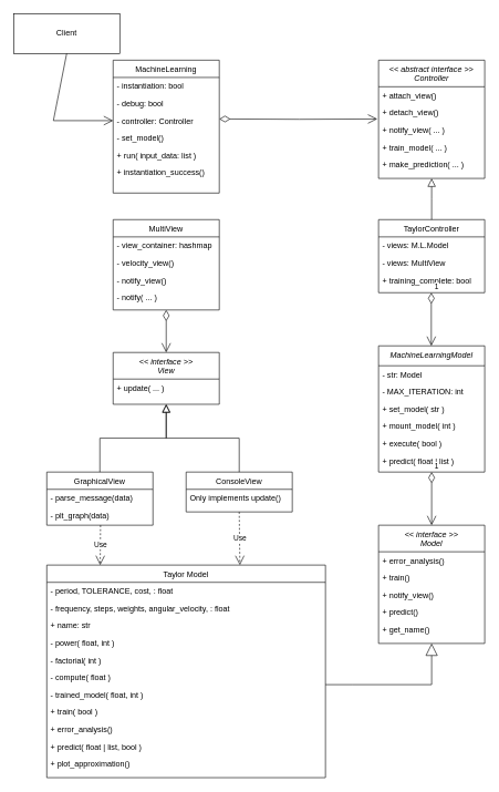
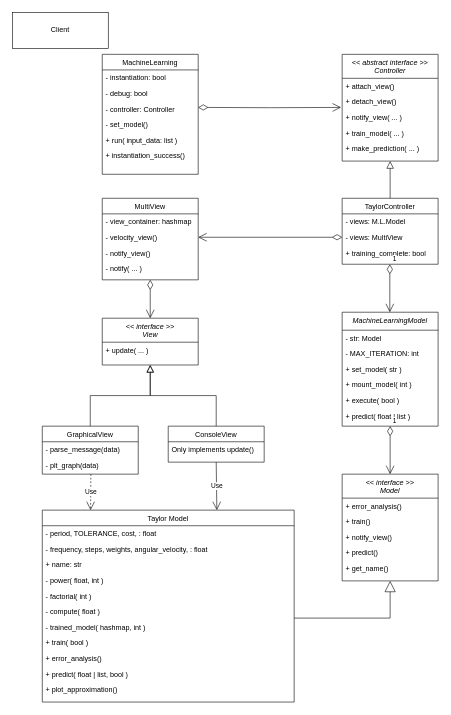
- <mxCell id="30" value="" style="endArrow=open;endFill=1;endSize=12;html=1;rounded=0;exitX=0.5;exitY=1;exitDx=0;exitDy=0;entryX=0;entryY=0.5;entryDx=0;entryDy=0;" parent="1" source="29" target="16" edge="1"><mxGeometry width="160" relative="1" as="geometry"><mxPoint x="50" y="120" as="sourcePoint" /><mxPoint x="130" y="121.5" as="targetPoint" /><Array as="points"><mxPoint x="80" y="181" /></Array></mxGeometry></mxCell>
+ <mxCell id="56" value="" style="endArrow=open;html=1;endSize=12;startArrow=diamondThin;startSize=14;startFill=0;edgeStyle=orthogonalEdgeStyle;align=left;verticalAlign=bottom;rounded=0;exitX=0;exitY=0.5;exitDx=0;exitDy=0;entryX=1;entryY=0.5;entryDx=0;entryDy=0;" parent="1" source="10" target="51" edge="1"><mxGeometry x="-1" y="3" relative="1" as="geometry"><mxPoint x="400" y="466" as="sourcePoint" /><mxPoint x="560" y="466" as="targetPoint" /></mxGeometry></mxCell>
- <mxCell id="67" value="Use" style="endArrow=open;endSize=12;dashed=1;html=1;rounded=0;exitX=0.5;exitY=1;exitDx=0;exitDy=0;entryX=0.693;entryY=0;entryDx=0;entryDy=0;entryPerimeter=0;" parent="1" source="26" target="37" edge="1"><mxGeometry width="160" relative="1" as="geometry"><mxPoint x="340" y="810" as="sourcePoint" /><mxPoint x="360" y="840" as="targetPoint" /></mxGeometry></mxCell>
+ <mxCell id="67" value="Use" style="endArrow=open;endSize=12;dashed=0;html=1;rounded=0;exitX=0.5;exitY=1;exitDx=0;exitDy=0;entryX=0.693;entryY=0;entryDx=0;entryDy=0;entryPerimeter=0;" parent="1" source="26" target="37" edge="1"><mxGeometry width="160" relative="1" as="geometry"><mxPoint x="340" y="810" as="sourcePoint" /><mxPoint x="360" y="840" as="targetPoint" /></mxGeometry></mxCell>
- <mxCell id="44" value="- trained_model( float, int )" style="text;align=left;verticalAlign=top;spacingLeft=4;spacingRight=4;overflow=hidden;rotatable=0;points=[[0,0.5],[1,0.5]];portConstraint=eastwest;" parent="37" vertex="1"><mxGeometry y="182" width="420" height="26" as="geometry" /></mxCell>
+ <mxCell id="44" value="- trained_model( hashmap, int )" style="text;align=left;verticalAlign=top;spacingLeft=4;spacingRight=4;overflow=hidden;rotatable=0;points=[[0,0.5],[1,0.5]];portConstraint=eastwest;" parent="37" vertex="1"><mxGeometry y="182" width="420" height="26" as="geometry" /></mxCell>
